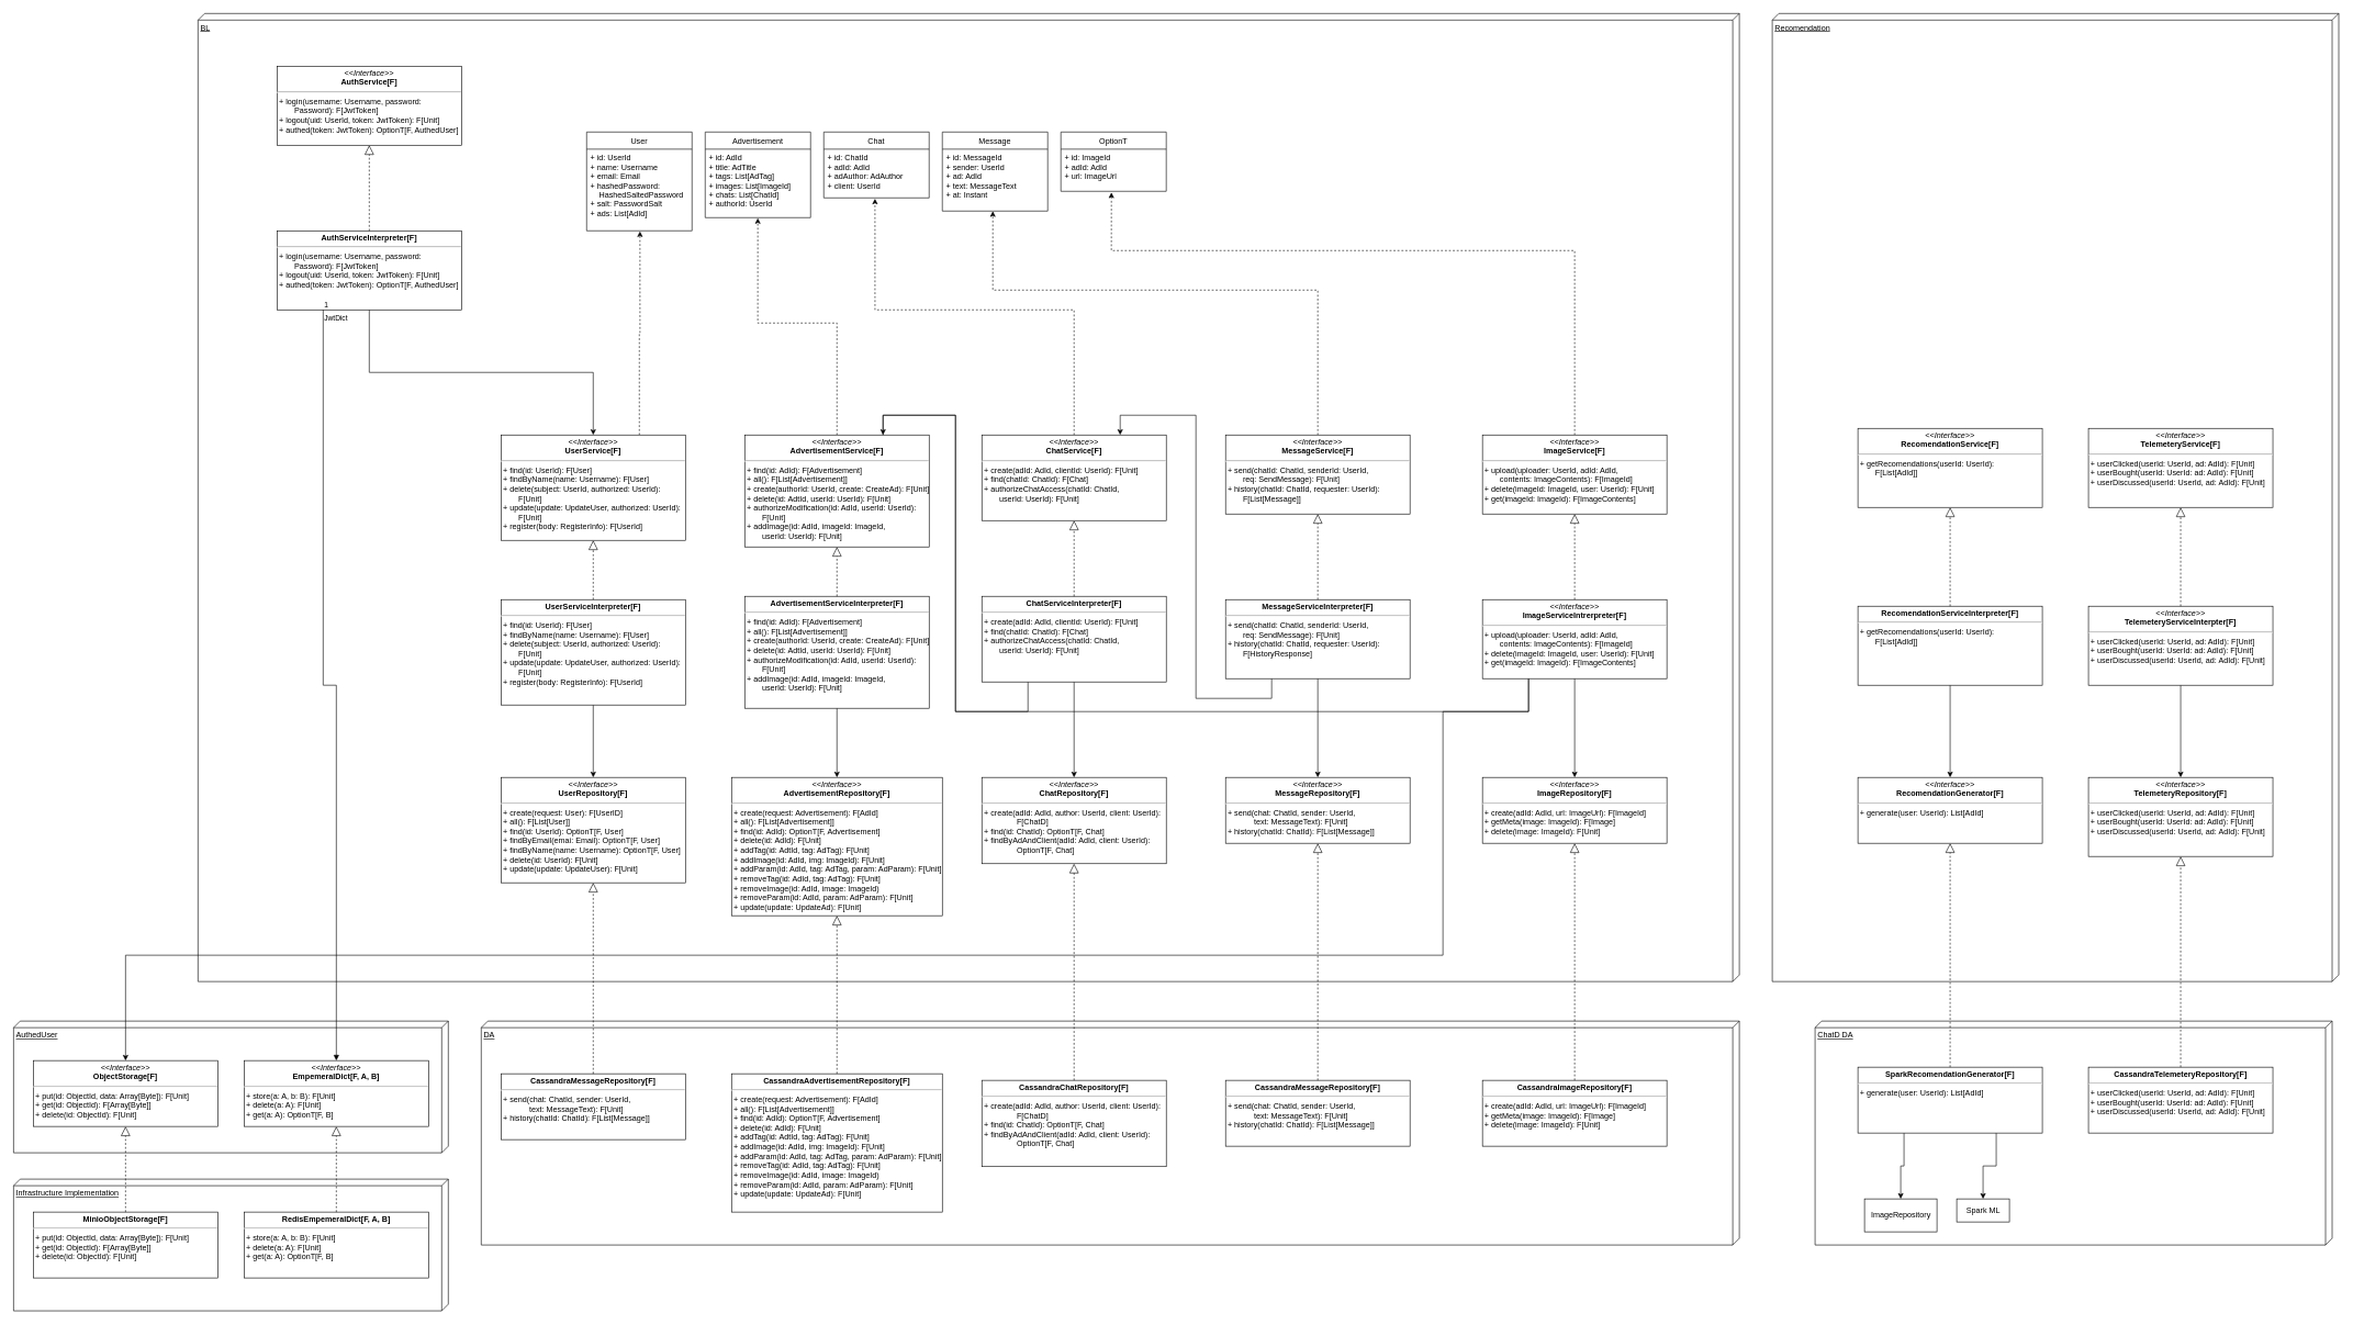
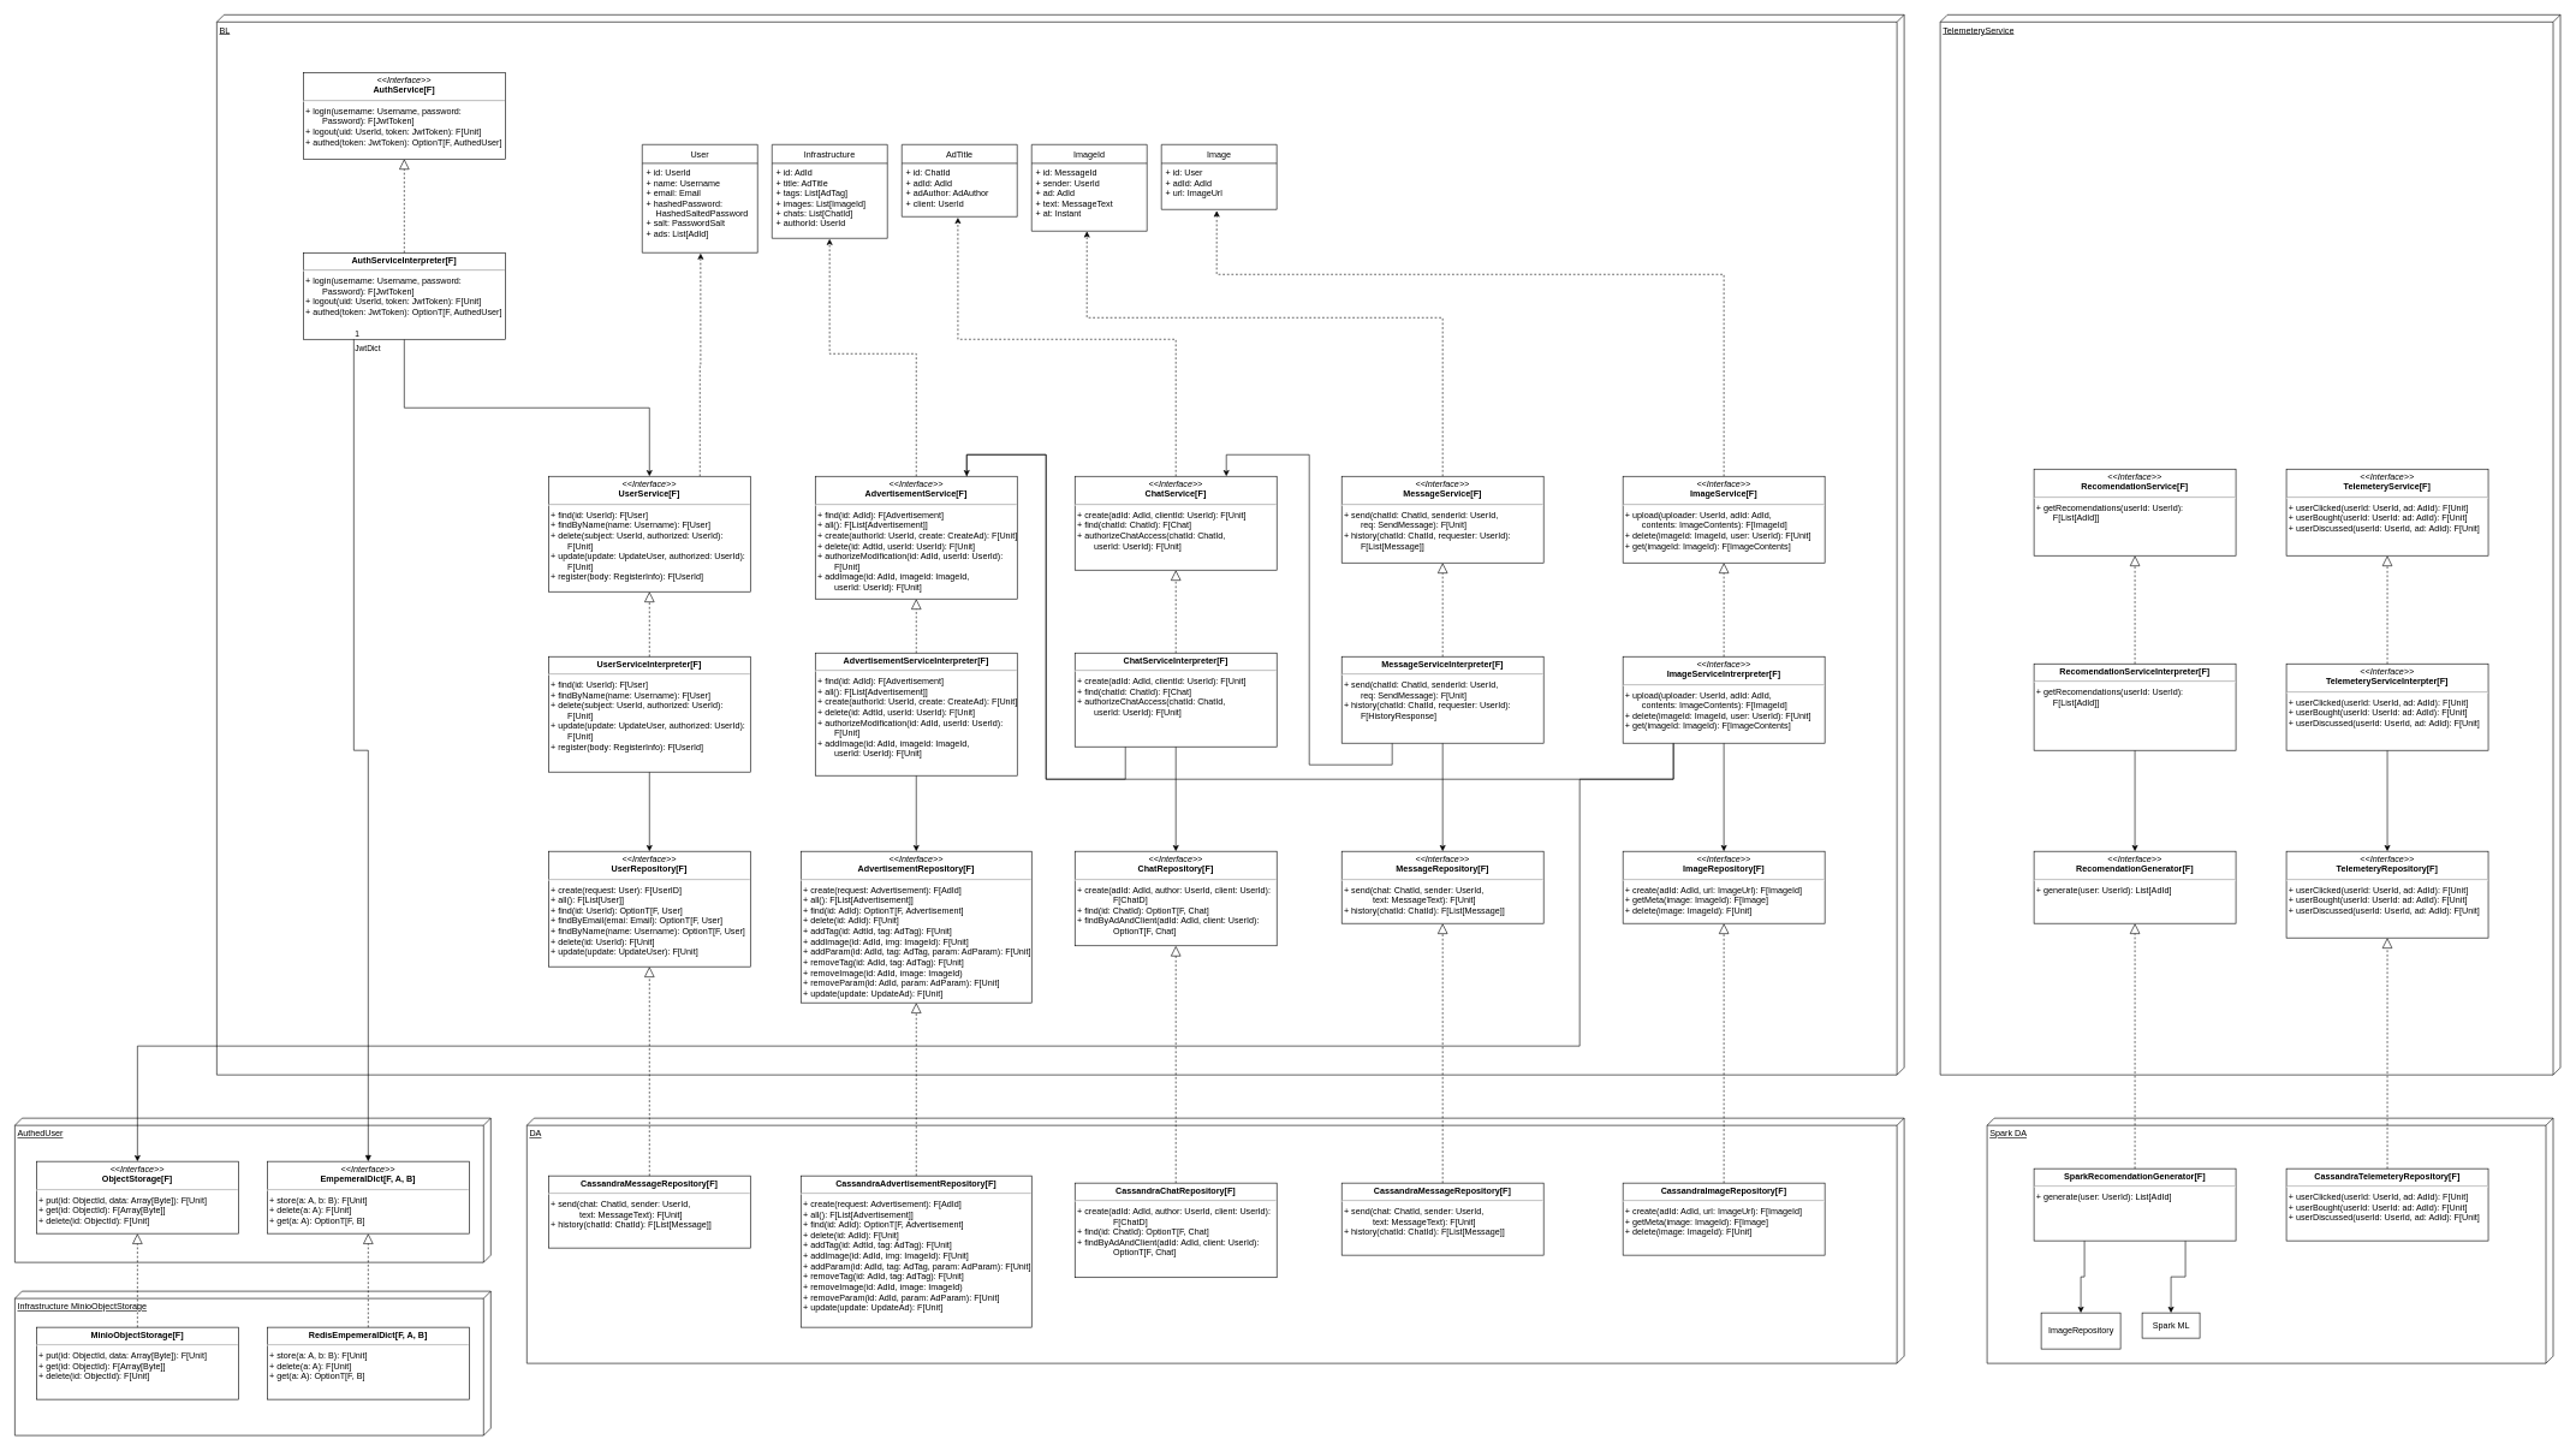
- <mxCell id="3" value="Recomendation" style="verticalAlign=top;align=left;spacingTop=8;spacingLeft=2;spacingRight=12;shape=cube;size=10;direction=south;fontStyle=4;html=1;" parent="1" vertex="1"><mxGeometry x="2690" y="20" width="860" height="1470" as="geometry" /></mxCell>
+ <mxCell id="3" value="TelemeteryService" style="verticalAlign=top;align=left;spacingTop=8;spacingLeft=2;spacingRight=12;shape=cube;size=10;direction=south;fontStyle=4;html=1;" parent="1" vertex="1"><mxGeometry x="2690" y="20" width="860" height="1470" as="geometry" /></mxCell>
- <mxCell id="65" value="Advertisement" style="swimlane;fontStyle=0;childLayout=stackLayout;horizontal=1;startSize=26;fillColor=none;horizontalStack=0;resizeParent=1;resizeParentMax=0;resizeLast=0;collapsible=1;marginBottom=0;" parent="1" vertex="1"><mxGeometry x="1070" y="200" width="160" height="130" as="geometry" /></mxCell>
+ <mxCell id="65" value="Infrastructure" style="swimlane;fontStyle=0;childLayout=stackLayout;horizontal=1;startSize=26;fillColor=none;horizontalStack=0;resizeParent=1;resizeParentMax=0;resizeLast=0;collapsible=1;marginBottom=0;" parent="1" vertex="1"><mxGeometry x="1070" y="200" width="160" height="130" as="geometry" /></mxCell>
- <mxCell id="67" value="Chat" style="swimlane;fontStyle=0;childLayout=stackLayout;horizontal=1;startSize=26;fillColor=none;horizontalStack=0;resizeParent=1;resizeParentMax=0;resizeLast=0;collapsible=1;marginBottom=0;" parent="1" vertex="1"><mxGeometry x="1250" y="200" width="160" height="100" as="geometry" /></mxCell>
+ <mxCell id="67" value="AdTitle" style="swimlane;fontStyle=0;childLayout=stackLayout;horizontal=1;startSize=26;fillColor=none;horizontalStack=0;resizeParent=1;resizeParentMax=0;resizeLast=0;collapsible=1;marginBottom=0;" parent="1" vertex="1"><mxGeometry x="1250" y="200" width="160" height="100" as="geometry" /></mxCell>
- <mxCell id="69" value="Message" style="swimlane;fontStyle=0;childLayout=stackLayout;horizontal=1;startSize=26;fillColor=none;horizontalStack=0;resizeParent=1;resizeParentMax=0;resizeLast=0;collapsible=1;marginBottom=0;" parent="1" vertex="1"><mxGeometry x="1430" y="200" width="160" height="120" as="geometry" /></mxCell>
+ <mxCell id="69" value="ImageId" style="swimlane;fontStyle=0;childLayout=stackLayout;horizontal=1;startSize=26;fillColor=none;horizontalStack=0;resizeParent=1;resizeParentMax=0;resizeLast=0;collapsible=1;marginBottom=0;" parent="1" vertex="1"><mxGeometry x="1430" y="200" width="160" height="120" as="geometry" /></mxCell>
- <mxCell id="72" value="OptionT" style="swimlane;fontStyle=0;childLayout=stackLayout;horizontal=1;startSize=26;fillColor=none;horizontalStack=0;resizeParent=1;resizeParentMax=0;resizeLast=0;collapsible=1;marginBottom=0;" parent="1" vertex="1"><mxGeometry x="1610" y="200" width="160" height="90" as="geometry" /></mxCell>
+ <mxCell id="72" value="Image" style="swimlane;fontStyle=0;childLayout=stackLayout;horizontal=1;startSize=26;fillColor=none;horizontalStack=0;resizeParent=1;resizeParentMax=0;resizeLast=0;collapsible=1;marginBottom=0;" parent="1" vertex="1"><mxGeometry x="1610" y="200" width="160" height="90" as="geometry" /></mxCell>
- <mxCell id="73" value="+ id: ImageId&#10;+ adId: AdId&#10;+ url: ImageUrl" style="text;strokeColor=none;fillColor=none;align=left;verticalAlign=top;spacingLeft=4;spacingRight=4;overflow=hidden;rotatable=0;points=[[0,0.5],[1,0.5]];portConstraint=eastwest;" parent="72" vertex="1"><mxGeometry y="26" width="160" height="64" as="geometry" /></mxCell>
+ <mxCell id="73" value="+ id: User&#10;+ adId: AdId&#10;+ url: ImageUrl" style="text;strokeColor=none;fillColor=none;align=left;verticalAlign=top;spacingLeft=4;spacingRight=4;overflow=hidden;rotatable=0;points=[[0,0.5],[1,0.5]];portConstraint=eastwest;" parent="72" vertex="1"><mxGeometry y="26" width="160" height="64" as="geometry" /></mxCell>
- <mxCell id="75" value="ChatD DA" style="verticalAlign=top;align=left;spacingTop=8;spacingLeft=2;spacingRight=12;shape=cube;size=10;direction=south;fontStyle=4;html=1;" parent="1" vertex="1"><mxGeometry x="2755" y="1550" width="785" height="340" as="geometry" /></mxCell>
+ <mxCell id="75" value="Spark DA" style="verticalAlign=top;align=left;spacingTop=8;spacingLeft=2;spacingRight=12;shape=cube;size=10;direction=south;fontStyle=4;html=1;" parent="1" vertex="1"><mxGeometry x="2755" y="1550" width="785" height="340" as="geometry" /></mxCell>
- <mxCell id="2" value="Infrastructure Implementation" style="verticalAlign=top;align=left;spacingTop=8;spacingLeft=2;spacingRight=12;shape=cube;size=10;direction=south;fontStyle=4;html=1;" vertex="1" parent="1"><mxGeometry x="20" y="1790" width="660" height="200" as="geometry" /></mxCell>
+ <mxCell id="2" value="Infrastructure MinioObjectStorage" style="verticalAlign=top;align=left;spacingTop=8;spacingLeft=2;spacingRight=12;shape=cube;size=10;direction=south;fontStyle=4;html=1;" vertex="1" parent="1"><mxGeometry x="20" y="1790" width="660" height="200" as="geometry" /></mxCell>
